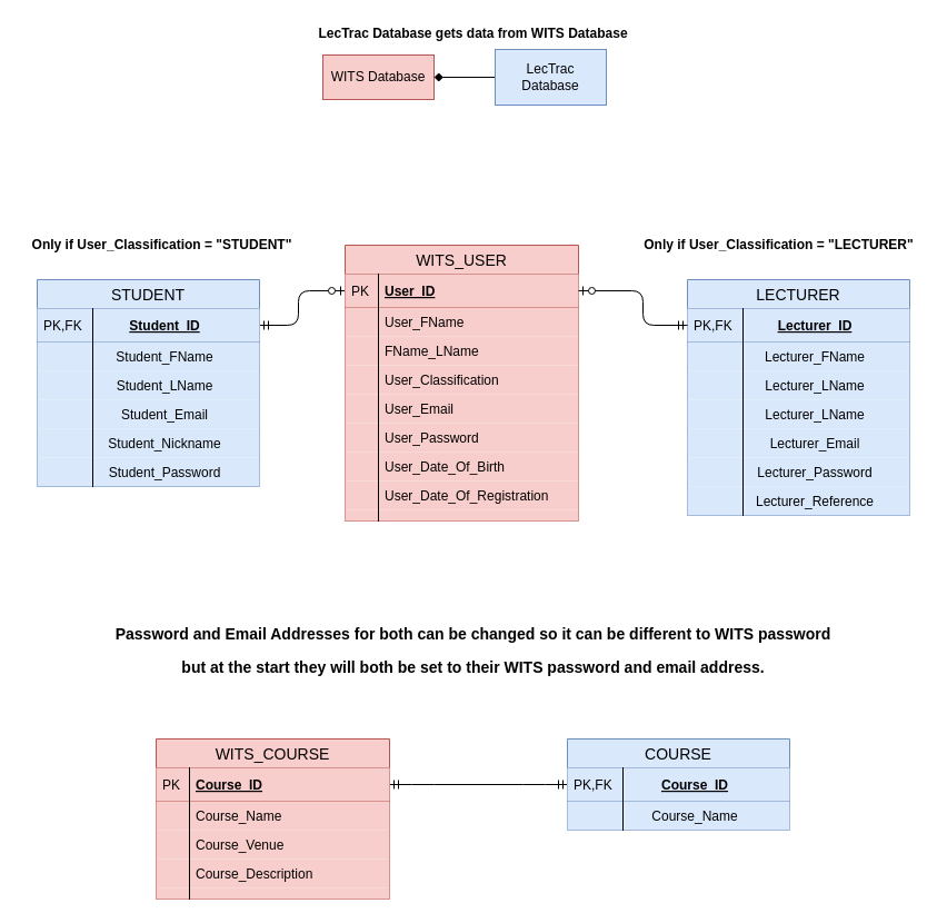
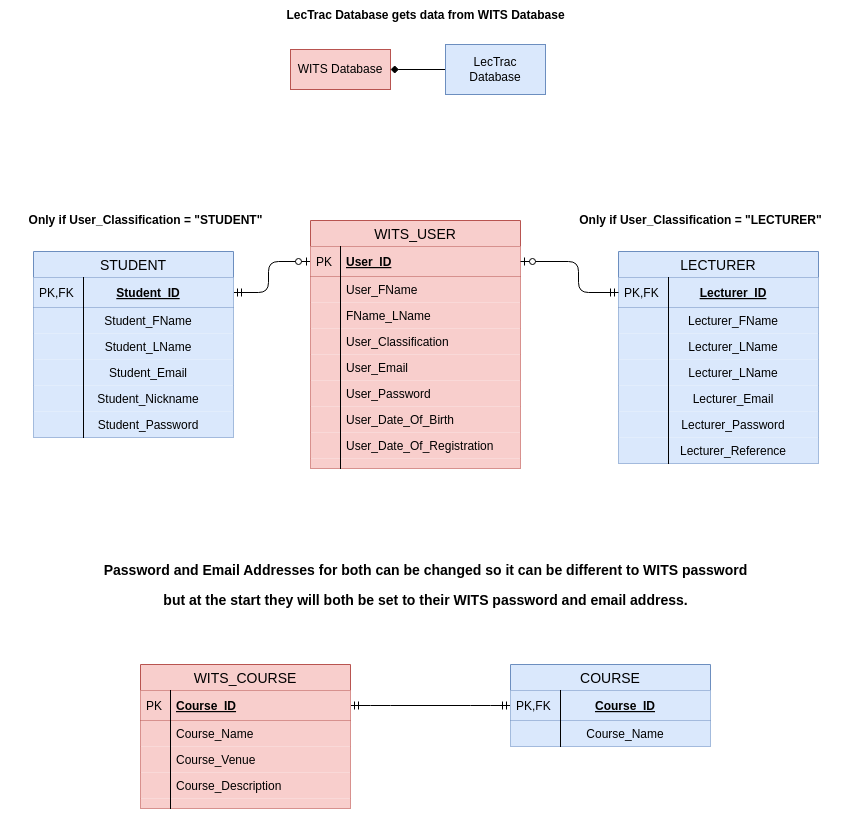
- <mxCell id="10" value="LecTrac Database gets data from WITS Database" style="text;html=1;align=center;verticalAlign=middle;resizable=0;points=[];autosize=1;fontStyle=1" parent="1" vertex="1"><mxGeometry x="280" y="20" width="290" height="20" as="geometry" /></mxCell>
+ <mxCell id="10" value="LecTrac Database gets data from WITS Database" style="text;html=1;align=center;verticalAlign=middle;resizable=0;points=[];autosize=1;fontStyle=1" parent="1" vertex="1"><mxGeometry x="280" y="5" width="290" height="20" as="geometry" /></mxCell>
